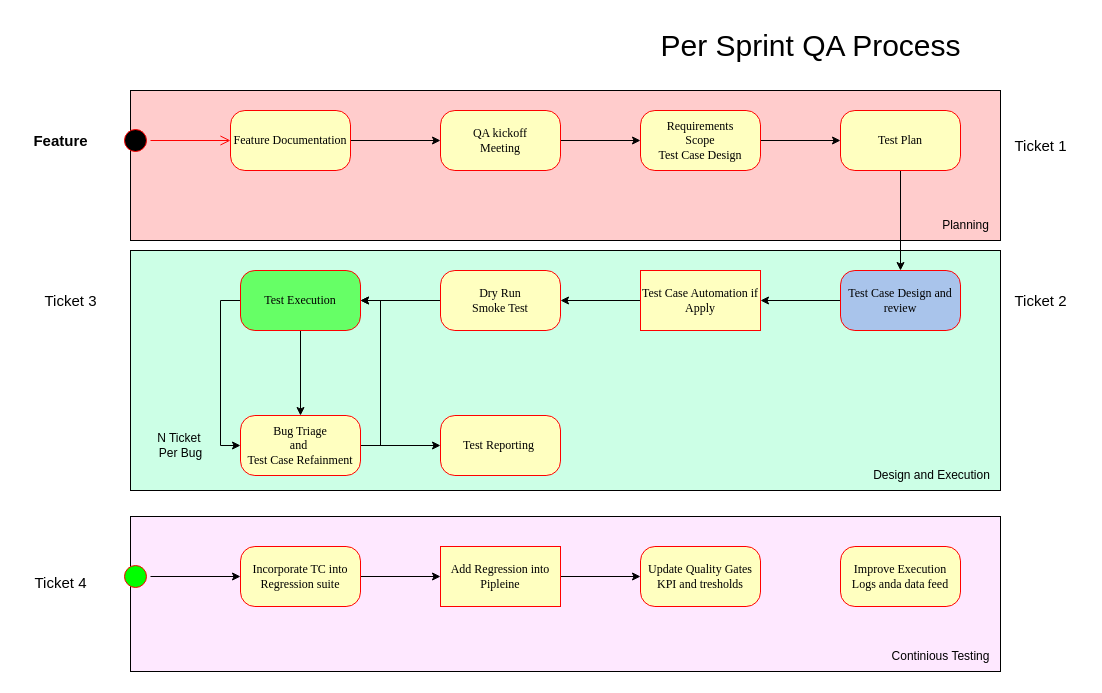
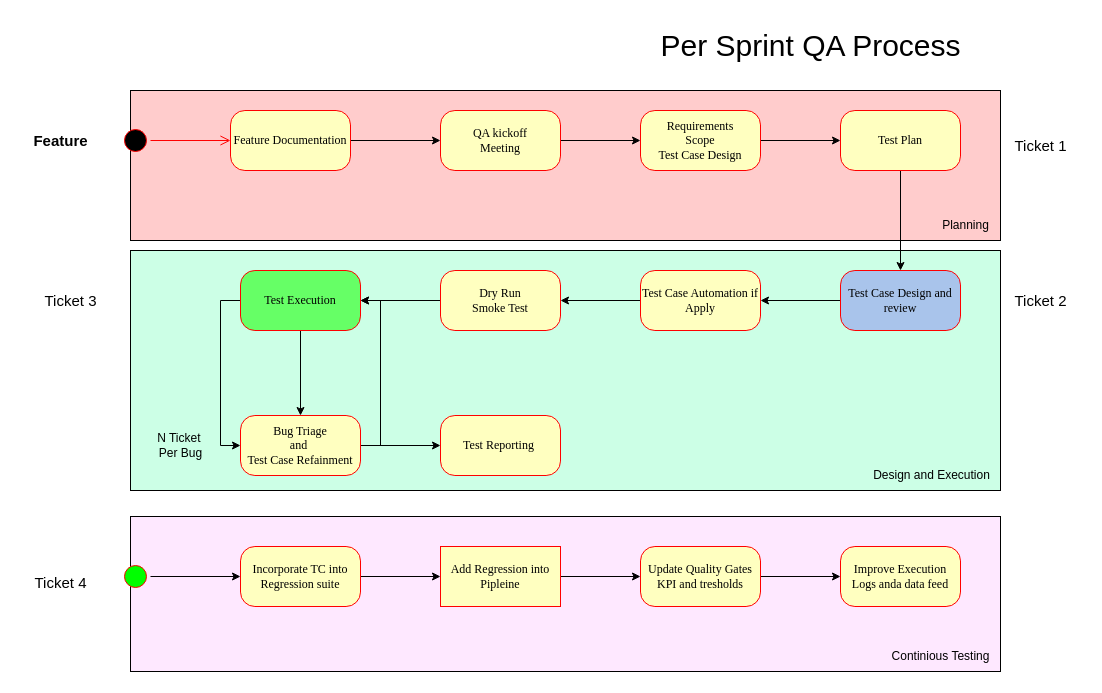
- <mxCell id="19" value="Test Case Automation if Apply" style="whiteSpace=wrap;html=1;arcSize=24;fillColor=#ffffc0;strokeColor=#ff0000;shadow=0;comic=0;labelBackgroundColor=none;fontFamily=Verdana;fontSize=12;fontColor=#000000;align=center;rounded=0;" vertex="1" parent="1"><mxGeometry x="640" y="270" width="120" height="60" as="geometry" /></mxCell>
+ <mxCell id="19" value="Test Case Automation if Apply" style="rounded=1;whiteSpace=wrap;html=1;arcSize=24;fillColor=#ffffc0;strokeColor=#ff0000;shadow=0;comic=0;labelBackgroundColor=none;fontFamily=Verdana;fontSize=12;fontColor=#000000;align=center;" vertex="1" parent="1"><mxGeometry x="640" y="270" width="120" height="60" as="geometry" /></mxCell>
+ <mxCell id="36" style="edgeStyle=orthogonalEdgeStyle;rounded=0;orthogonalLoop=1;jettySize=auto;html=1;exitX=1;exitY=0.5;exitDx=0;exitDy=0;fontSize=30;" edge="1" parent="1" source="37" target="38"><mxGeometry relative="1" as="geometry" /></mxCell>
